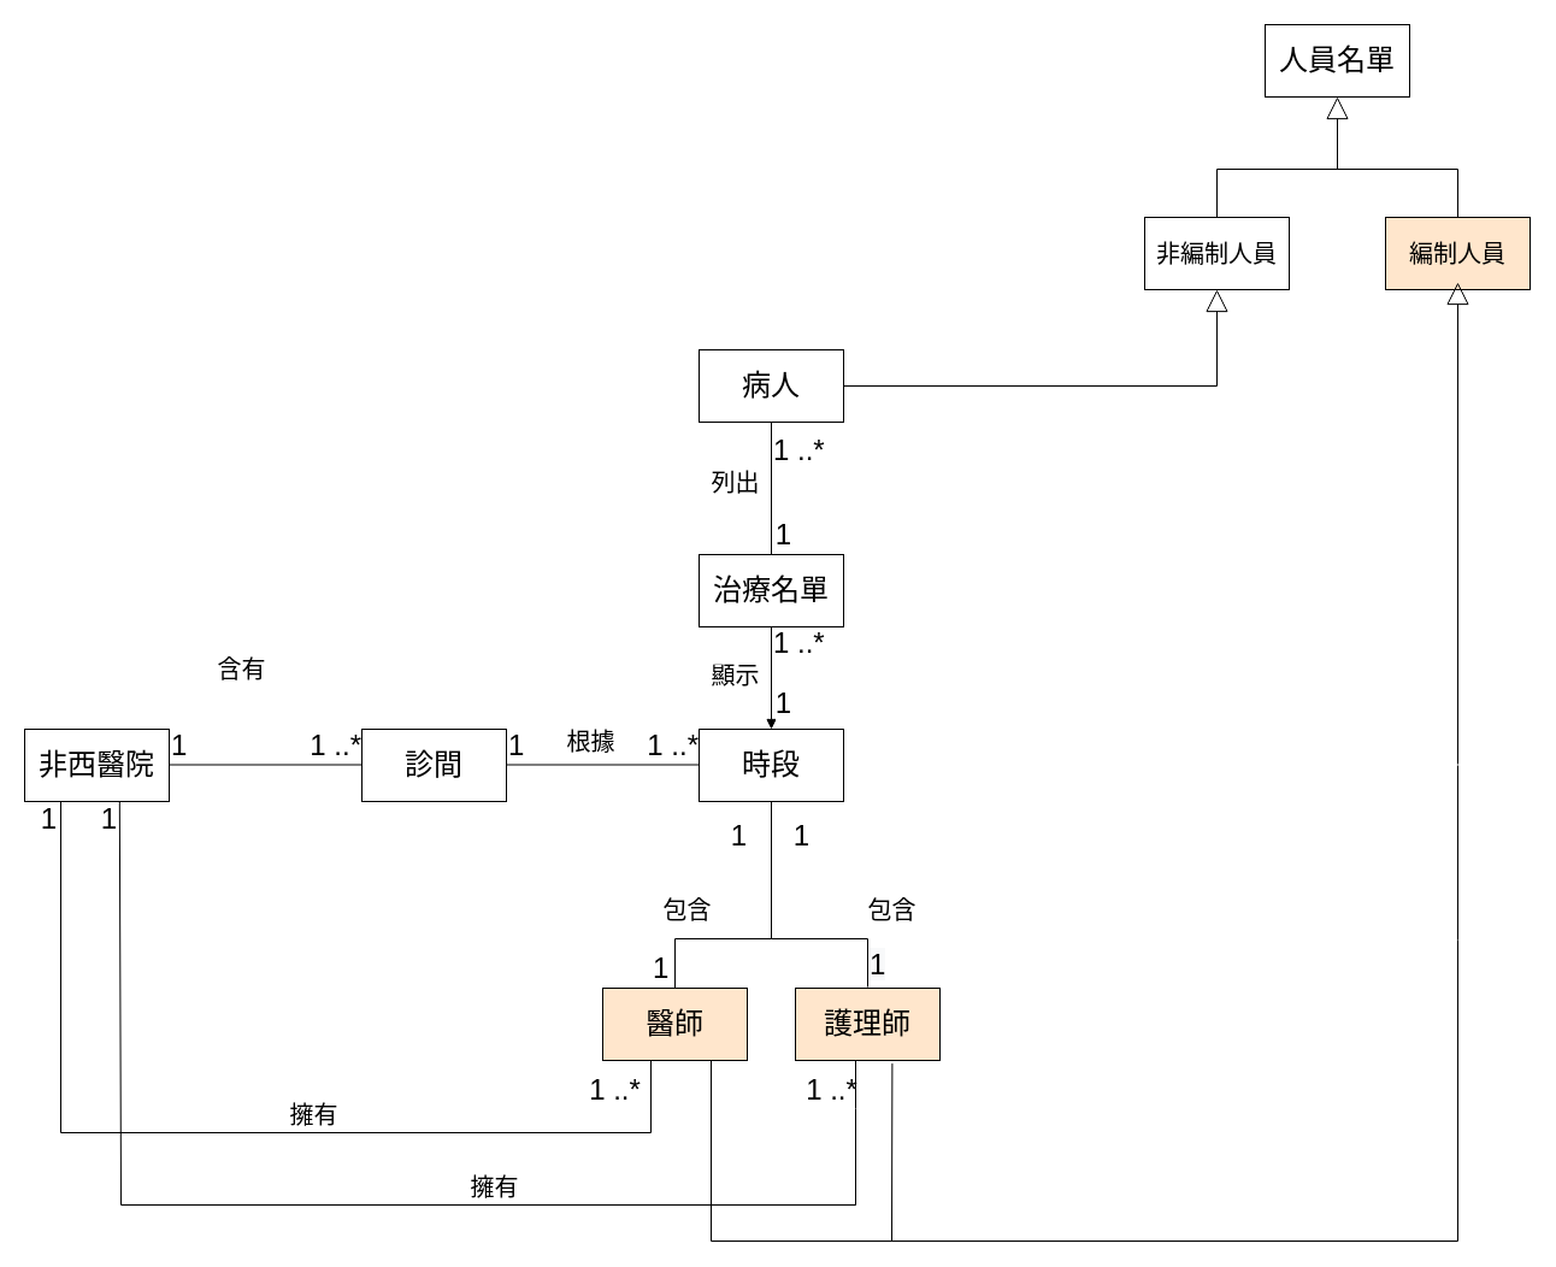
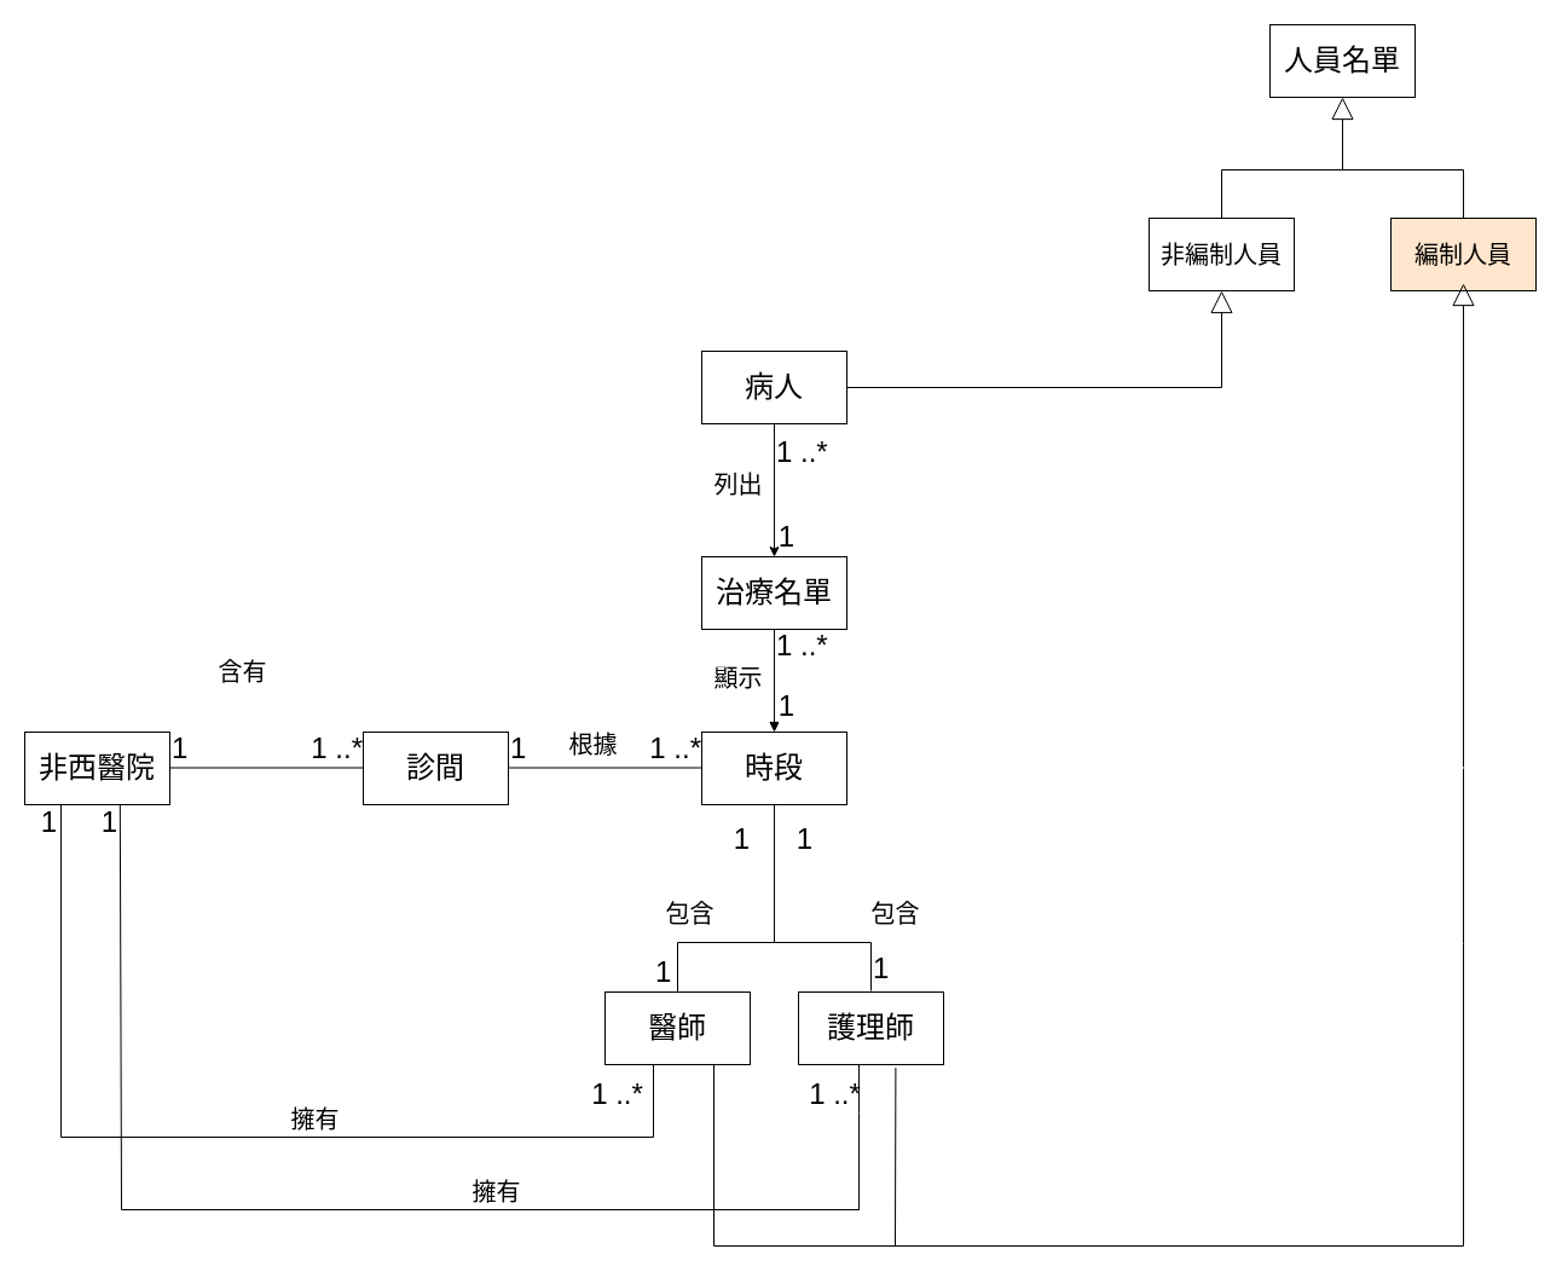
- <mxCell id="23" value="" style="endArrow=none;html=1;edgeStyle=orthogonalEdgeStyle;rounded=0;fontSize=24;entryX=0.5;entryY=0;entryDx=0;entryDy=0;exitX=0.5;exitY=1;exitDx=0;exitDy=0;" parent="1" source="22" target="21" edge="1"><mxGeometry relative="1" as="geometry"><mxPoint x="570" y="380" as="sourcePoint" /><mxPoint x="730" y="380" as="targetPoint" /></mxGeometry></mxCell>
+ <mxCell id="23" value="" style="endArrow=classic;html=1;edgeStyle=orthogonalEdgeStyle;rounded=0;fontSize=24;entryX=0.5;entryY=0;entryDx=0;entryDy=0;exitX=0.5;exitY=1;exitDx=0;exitDy=0;" parent="1" source="22" target="21" edge="1"><mxGeometry relative="1" as="geometry"><mxPoint x="570" y="380" as="sourcePoint" /><mxPoint x="730" y="380" as="targetPoint" /></mxGeometry></mxCell>
- <mxCell id="5" value="醫師" style="rounded=0;whiteSpace=wrap;html=1;fontSize=24;fillColor=#ffe6cc;" parent="1" vertex="1"><mxGeometry x="500" y="820" width="120" height="60" as="geometry" /></mxCell>
+ <mxCell id="5" value="醫師" style="rounded=0;whiteSpace=wrap;html=1;fontSize=24;" parent="1" vertex="1"><mxGeometry x="500" y="820" width="120" height="60" as="geometry" /></mxCell>
- <mxCell id="14" value="護理師" style="rounded=0;whiteSpace=wrap;html=1;fontSize=24;fillColor=#ffe6cc;" parent="1" vertex="1"><mxGeometry x="660" y="820" width="120" height="60" as="geometry" /></mxCell>
+ <mxCell id="14" value="護理師" style="rounded=0;whiteSpace=wrap;html=1;fontSize=24;" parent="1" vertex="1"><mxGeometry x="660" y="820" width="120" height="60" as="geometry" /></mxCell>
